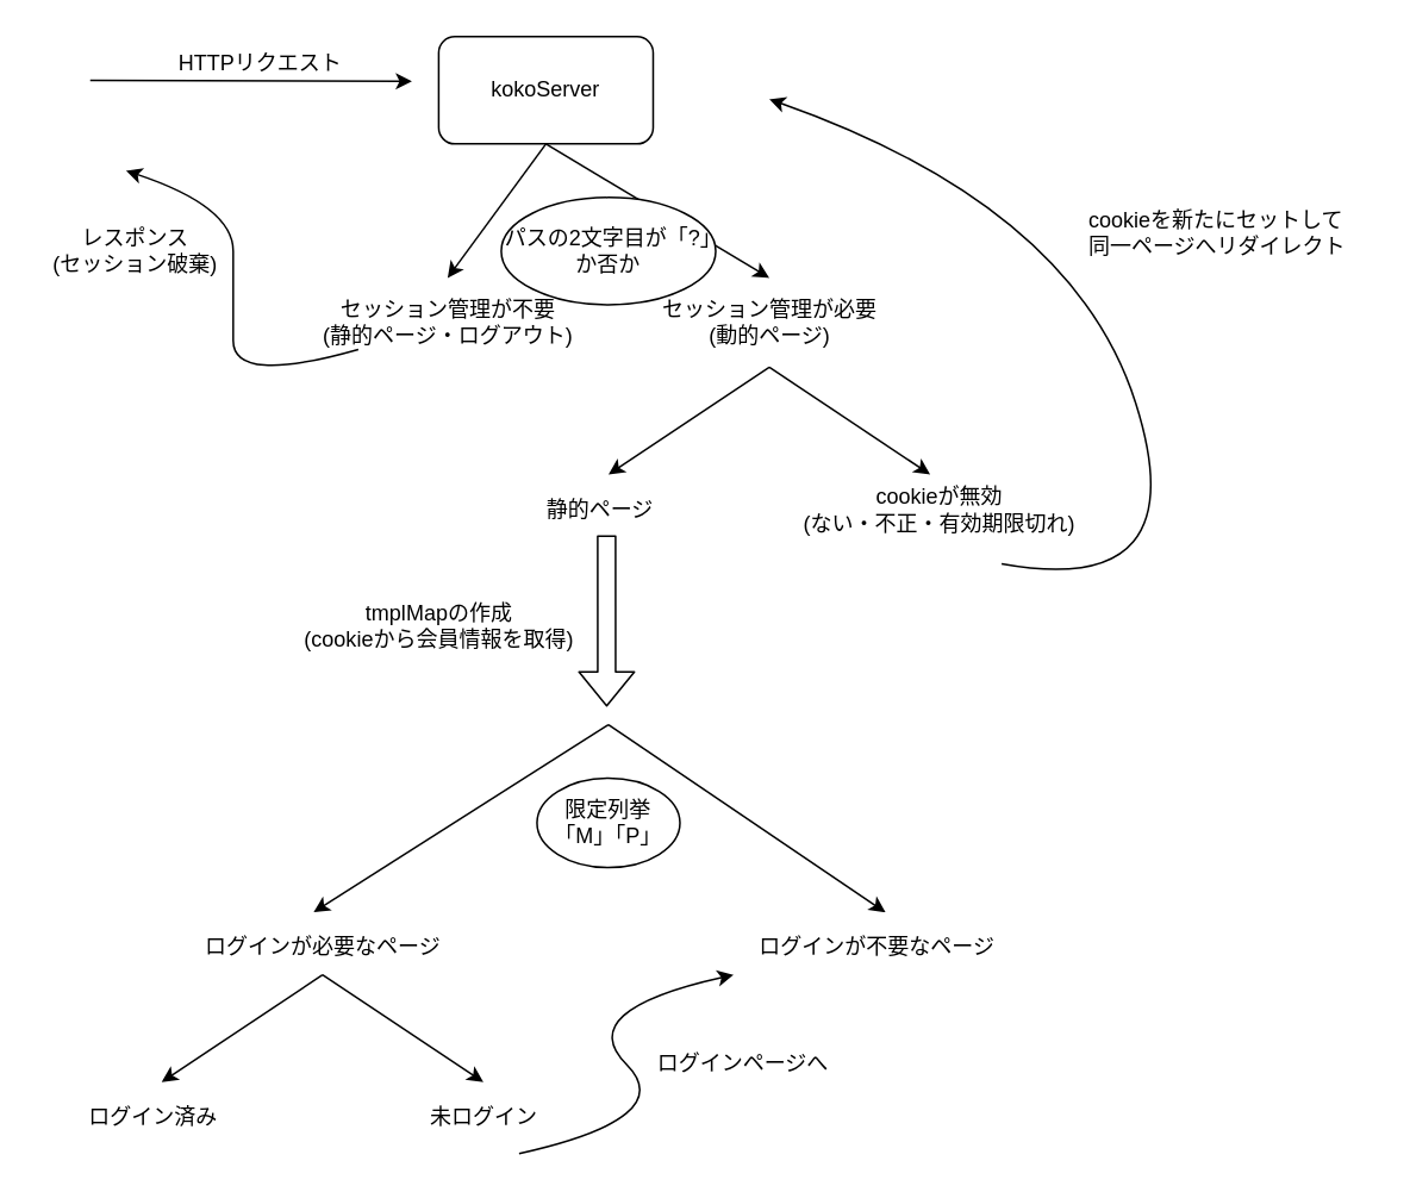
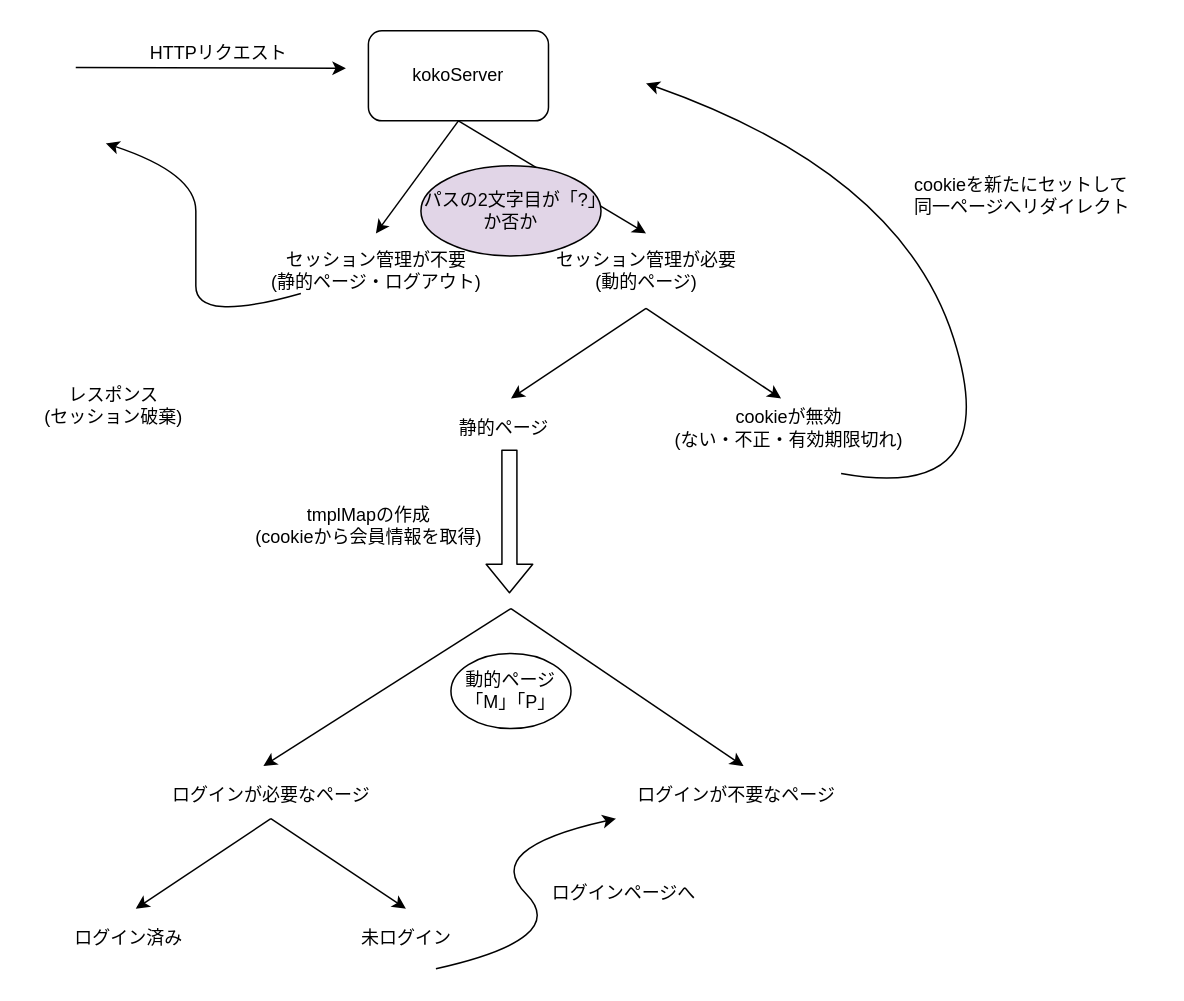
- <mxCell id="11" value="レスポンス&lt;br&gt;(セッション破棄)" style="text;html=1;align=center;verticalAlign=middle;resizable=0;points=[];autosize=1;strokeColor=none;fillColor=none;" parent="1" vertex="1"><mxGeometry x="20" y="125" width="110" height="30" as="geometry" /></mxCell>
+ <mxCell id="11" value="レスポンス&lt;br&gt;(セッション破棄)" style="text;html=1;align=center;verticalAlign=middle;resizable=0;points=[];autosize=1;strokeColor=none;fillColor=none;" parent="1" vertex="1"><mxGeometry x="20" y="255" width="110" height="30" as="geometry" /></mxCell>
- <mxCell id="17" value="パスの2文字目が「?」か否か" style="ellipse;whiteSpace=wrap;html=1;" parent="1" vertex="1"><mxGeometry x="280" y="110" width="120" height="60" as="geometry" /></mxCell>
+ <mxCell id="17" value="パスの2文字目が「?」か否か" style="ellipse;whiteSpace=wrap;html=1;fillColor=#e1d5e7;" parent="1" vertex="1"><mxGeometry x="280" y="110" width="120" height="60" as="geometry" /></mxCell>
- <mxCell id="22" value="限定列挙&lt;br&gt;「M」「P」" style="ellipse;whiteSpace=wrap;html=1;" parent="1" vertex="1"><mxGeometry x="300" y="435" width="80" height="50" as="geometry" /></mxCell>
+ <mxCell id="22" value="動的ページ&lt;br&gt;「M」「P」" style="ellipse;whiteSpace=wrap;html=1;" parent="1" vertex="1"><mxGeometry x="300" y="435" width="80" height="50" as="geometry" /></mxCell>
